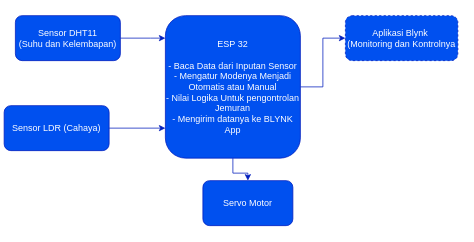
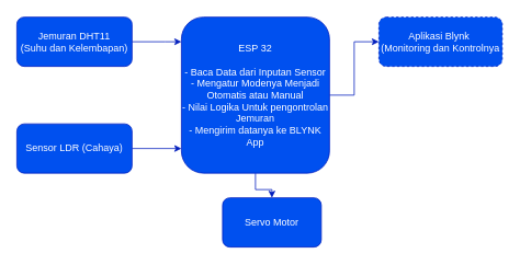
- <mxCell id="3" value="Sensor DHT11&lt;div&gt;(Suhu dan Kelembapan)&lt;/div&gt;" style="rounded=1;whiteSpace=wrap;html=1;fillColor=#0050ef;strokeColor=#001DBC;fontColor=#ffffff;" vertex="1" parent="1"><mxGeometry x="20" y="20" width="140" height="60" as="geometry" /></mxCell>
+ <mxCell id="3" value="Jemuran DHT11&lt;div&gt;(Suhu dan Kelembapan)&lt;/div&gt;" style="rounded=1;whiteSpace=wrap;html=1;fillColor=#0050ef;strokeColor=#001DBC;fontColor=#ffffff;" vertex="1" parent="1"><mxGeometry x="20" y="20" width="140" height="60" as="geometry" /></mxCell>
- <mxCell id="5" value="Sensor LDR (Cahaya)" style="rounded=1;whiteSpace=wrap;html=1;fillColor=#0050ef;strokeColor=#001DBC;fontColor=#ffffff;" vertex="1" parent="1"><mxGeometry x="5" y="140" width="140" height="60" as="geometry" /></mxCell>
+ <mxCell id="5" value="Sensor LDR (Cahaya)" style="rounded=1;whiteSpace=wrap;html=1;fillColor=#0050ef;strokeColor=#001DBC;fontColor=#ffffff;" vertex="1" parent="1"><mxGeometry x="20" y="150" width="140" height="60" as="geometry" /></mxCell>
